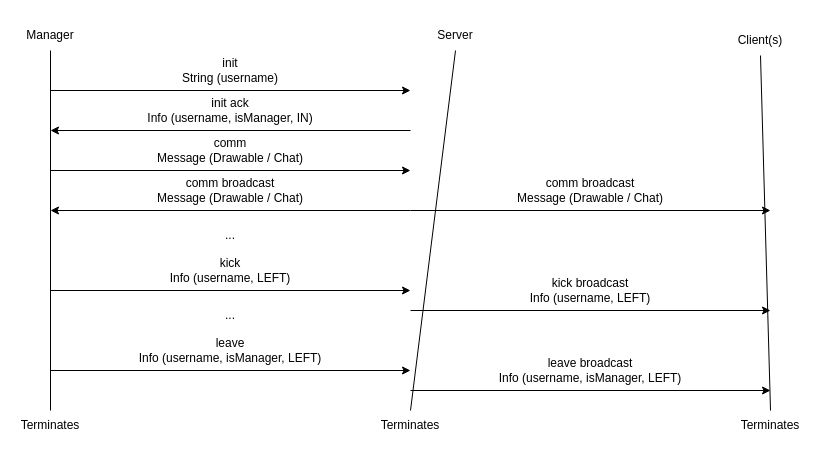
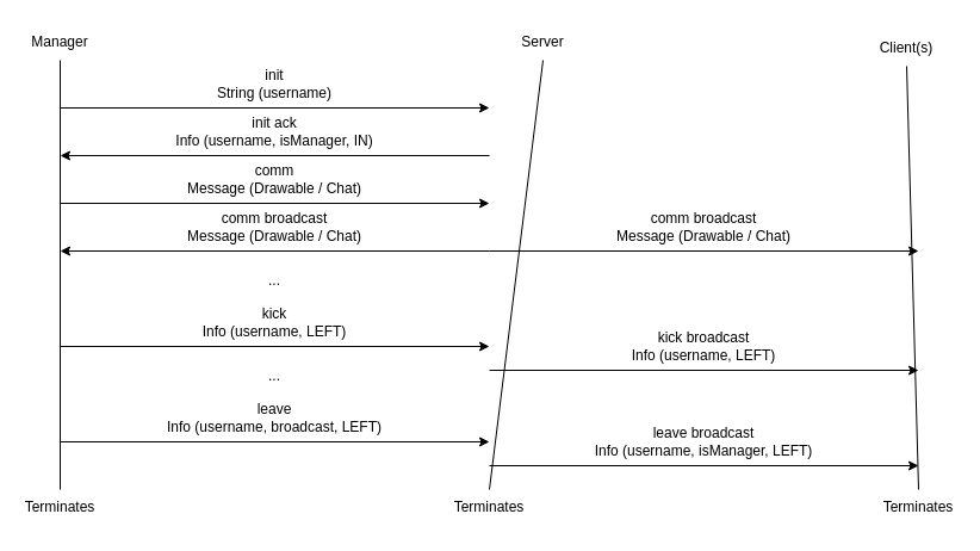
- <mxCell id="25" value="leave&lt;br&gt;Info (username, isManager, LEFT)" style="text;html=1;strokeColor=none;fillColor=none;align=center;verticalAlign=middle;whiteSpace=wrap;rounded=0;" parent="1" vertex="1"><mxGeometry x="50" y="330" width="360" height="40" as="geometry" /></mxCell>
+ <mxCell id="25" value="leave&lt;br&gt;Info (username, broadcast, LEFT)" style="text;html=1;strokeColor=none;fillColor=none;align=center;verticalAlign=middle;whiteSpace=wrap;rounded=0;" parent="1" vertex="1"><mxGeometry x="50" y="330" width="360" height="40" as="geometry" /></mxCell>
